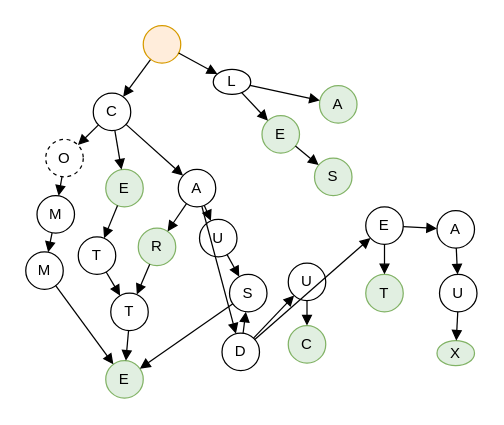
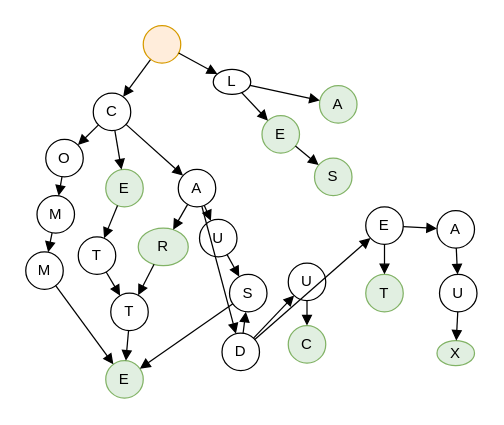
- <mxCell id="6" value="O" style="ellipse;whiteSpace=wrap;html=1;aspect=fixed;fillColor=none;dashed=1;" parent="1" vertex="1"><mxGeometry x="36" y="111" width="30" height="30" as="geometry" /></mxCell>
+ <mxCell id="6" value="O" style="ellipse;whiteSpace=wrap;html=1;aspect=fixed;fillColor=none;" parent="1" vertex="1"><mxGeometry x="36" y="111" width="30" height="30" as="geometry" /></mxCell>
- <mxCell id="21" value="R" style="ellipse;whiteSpace=wrap;html=1;aspect=fixed;fillColor=#d5e8d4;strokeColor=#82b366;fillOpacity=70;" parent="1" vertex="1"><mxGeometry x="110" y="182" width="30" height="30" as="geometry" /></mxCell>
+ <mxCell id="21" value="R" style="ellipse;whiteSpace=wrap;html=1;aspect=fixed;fillColor=#d5e8d4;strokeColor=#82b366;fillOpacity=70;" parent="1" vertex="1"><mxGeometry x="110" y="182" width="40" height="30" as="geometry" /></mxCell>
